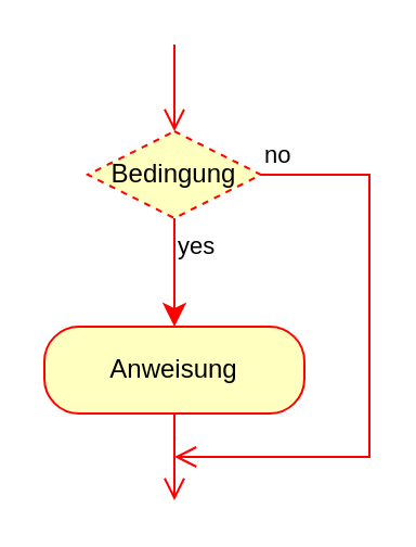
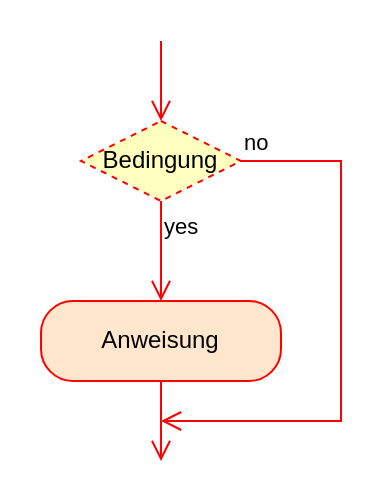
- <mxCell id="4" value="yes" style="edgeStyle=orthogonalEdgeStyle;html=1;align=left;verticalAlign=top;endArrow=classic;endSize=8;strokeColor=#ff0000;rounded=0;entryX=0.5;entryY=0;entryDx=0;entryDy=0;" edge="1" source="2" parent="1" target="6"><mxGeometry x="-1" relative="1" as="geometry"><mxPoint x="80" y="160" as="targetPoint" /></mxGeometry></mxCell>
+ <mxCell id="4" value="yes" style="edgeStyle=orthogonalEdgeStyle;html=1;align=left;verticalAlign=top;endArrow=open;endSize=8;strokeColor=#ff0000;rounded=0;entryX=0.5;entryY=0;entryDx=0;entryDy=0;" edge="1" source="2" parent="1" target="6"><mxGeometry x="-1" relative="1" as="geometry"><mxPoint x="80" y="160" as="targetPoint" /></mxGeometry></mxCell>
- <mxCell id="6" value="Anweisung" style="rounded=1;whiteSpace=wrap;html=1;arcSize=40;fontColor=#000000;fillColor=#ffffc0;strokeColor=#ff0000;" vertex="1" parent="1"><mxGeometry x="20" y="150" width="120" height="40" as="geometry" /></mxCell>
+ <mxCell id="6" value="Anweisung" style="rounded=1;whiteSpace=wrap;html=1;arcSize=40;fontColor=#000000;fillColor=#ffe6cc;strokeColor=#ff0000;" vertex="1" parent="1"><mxGeometry x="20" y="150" width="120" height="40" as="geometry" /></mxCell>
